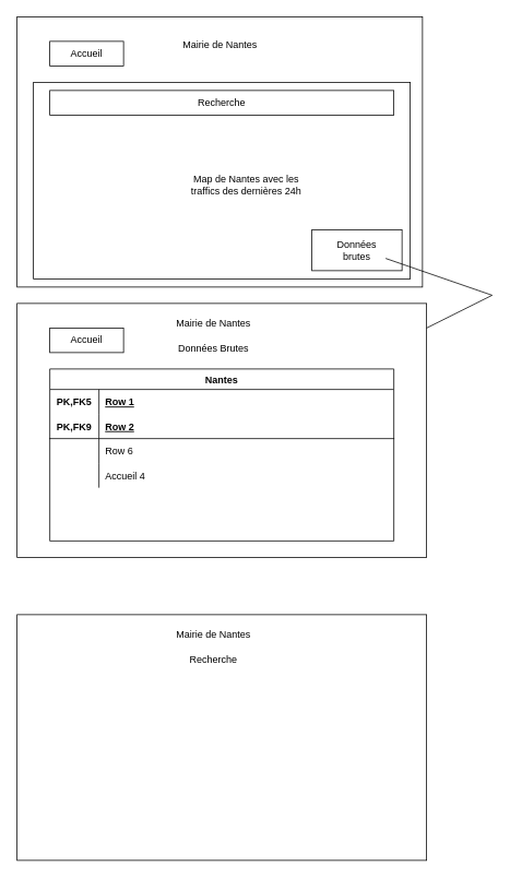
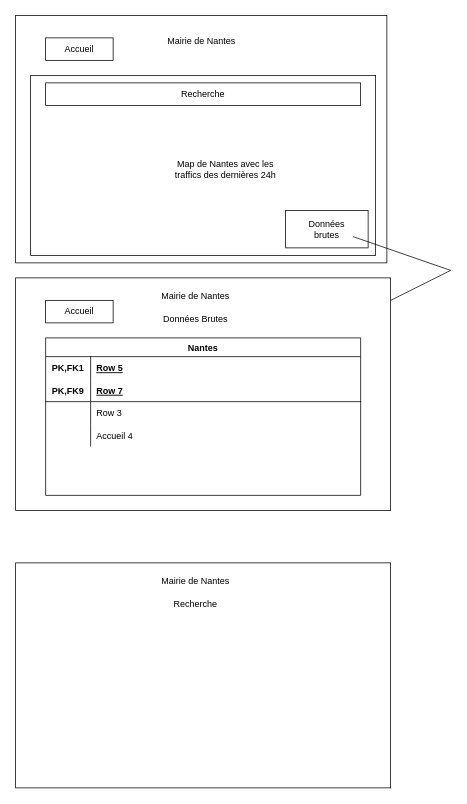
- <mxCell id="13" value="PK,FK5" style="shape=partialRectangle;connectable=0;fillColor=none;top=0;left=0;bottom=0;right=0;fontStyle=1;overflow=hidden;" vertex="1" parent="12"><mxGeometry width="60" height="30" as="geometry"><mxRectangle width="60" height="30" as="alternateBounds" /></mxGeometry></mxCell>
+ <mxCell id="13" value="PK,FK1" style="shape=partialRectangle;connectable=0;fillColor=none;top=0;left=0;bottom=0;right=0;fontStyle=1;overflow=hidden;" vertex="1" parent="12"><mxGeometry width="60" height="30" as="geometry"><mxRectangle width="60" height="30" as="alternateBounds" /></mxGeometry></mxCell>
- <mxCell id="14" value="Row 1" style="shape=partialRectangle;connectable=0;fillColor=none;top=0;left=0;bottom=0;right=0;align=left;spacingLeft=6;fontStyle=5;overflow=hidden;" vertex="1" parent="12"><mxGeometry x="60" width="360" height="30" as="geometry"><mxRectangle width="360" height="30" as="alternateBounds" /></mxGeometry></mxCell>
+ <mxCell id="14" value="Row 5" style="shape=partialRectangle;connectable=0;fillColor=none;top=0;left=0;bottom=0;right=0;align=left;spacingLeft=6;fontStyle=5;overflow=hidden;" vertex="1" parent="12"><mxGeometry x="60" width="360" height="30" as="geometry"><mxRectangle width="360" height="30" as="alternateBounds" /></mxGeometry></mxCell>
- <mxCell id="17" value="Row 2" style="shape=partialRectangle;connectable=0;fillColor=none;top=0;left=0;bottom=0;right=0;align=left;spacingLeft=6;fontStyle=5;overflow=hidden;" vertex="1" parent="15"><mxGeometry x="60" width="360" height="30" as="geometry"><mxRectangle width="360" height="30" as="alternateBounds" /></mxGeometry></mxCell>
+ <mxCell id="17" value="Row 7" style="shape=partialRectangle;connectable=0;fillColor=none;top=0;left=0;bottom=0;right=0;align=left;spacingLeft=6;fontStyle=5;overflow=hidden;" vertex="1" parent="15"><mxGeometry x="60" width="360" height="30" as="geometry"><mxRectangle width="360" height="30" as="alternateBounds" /></mxGeometry></mxCell>
- <mxCell id="20" value="Row 6" style="shape=partialRectangle;connectable=0;fillColor=none;top=0;left=0;bottom=0;right=0;align=left;spacingLeft=6;overflow=hidden;" vertex="1" parent="18"><mxGeometry x="60" width="360" height="30" as="geometry"><mxRectangle width="360" height="30" as="alternateBounds" /></mxGeometry></mxCell>
+ <mxCell id="20" value="Row 3" style="shape=partialRectangle;connectable=0;fillColor=none;top=0;left=0;bottom=0;right=0;align=left;spacingLeft=6;overflow=hidden;" vertex="1" parent="18"><mxGeometry x="60" width="360" height="30" as="geometry"><mxRectangle width="360" height="30" as="alternateBounds" /></mxGeometry></mxCell>
